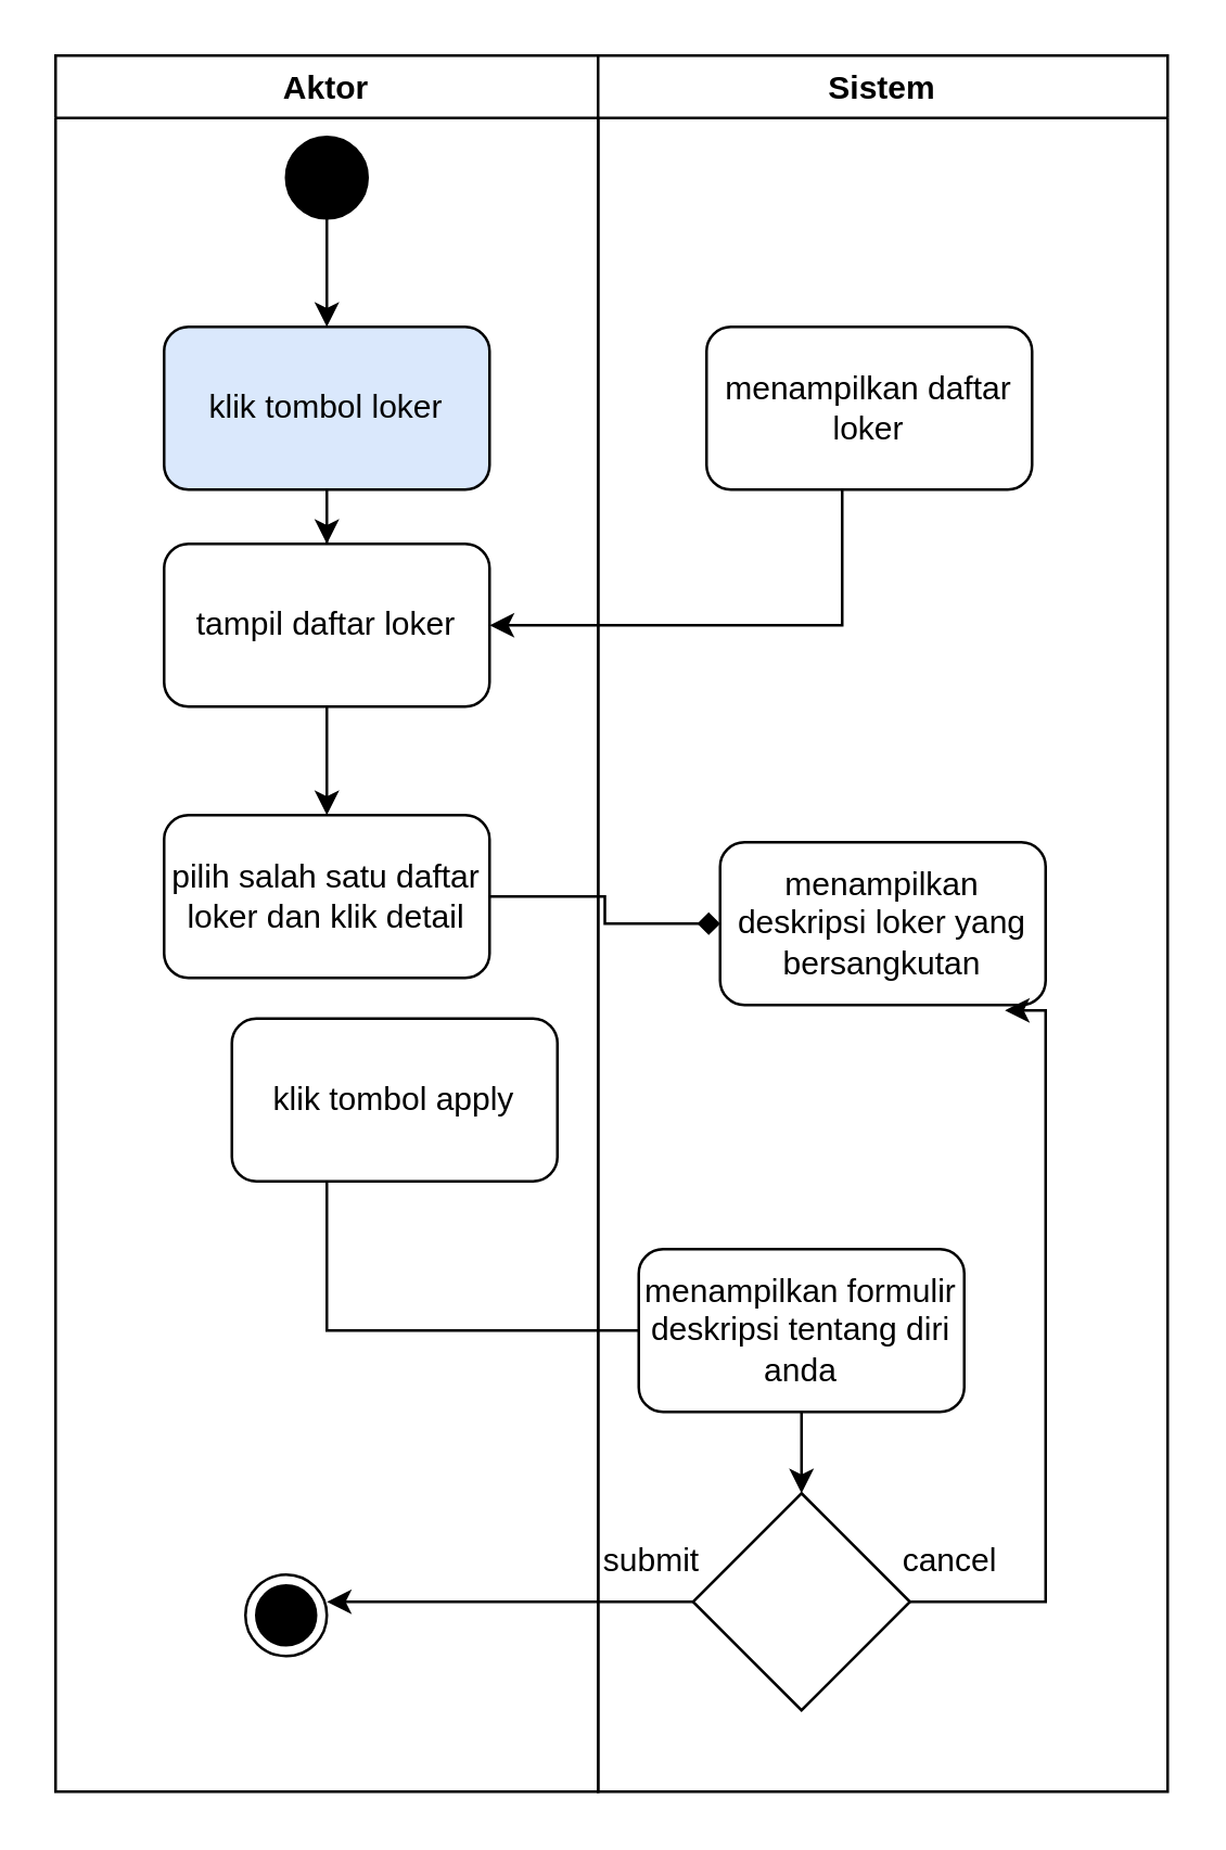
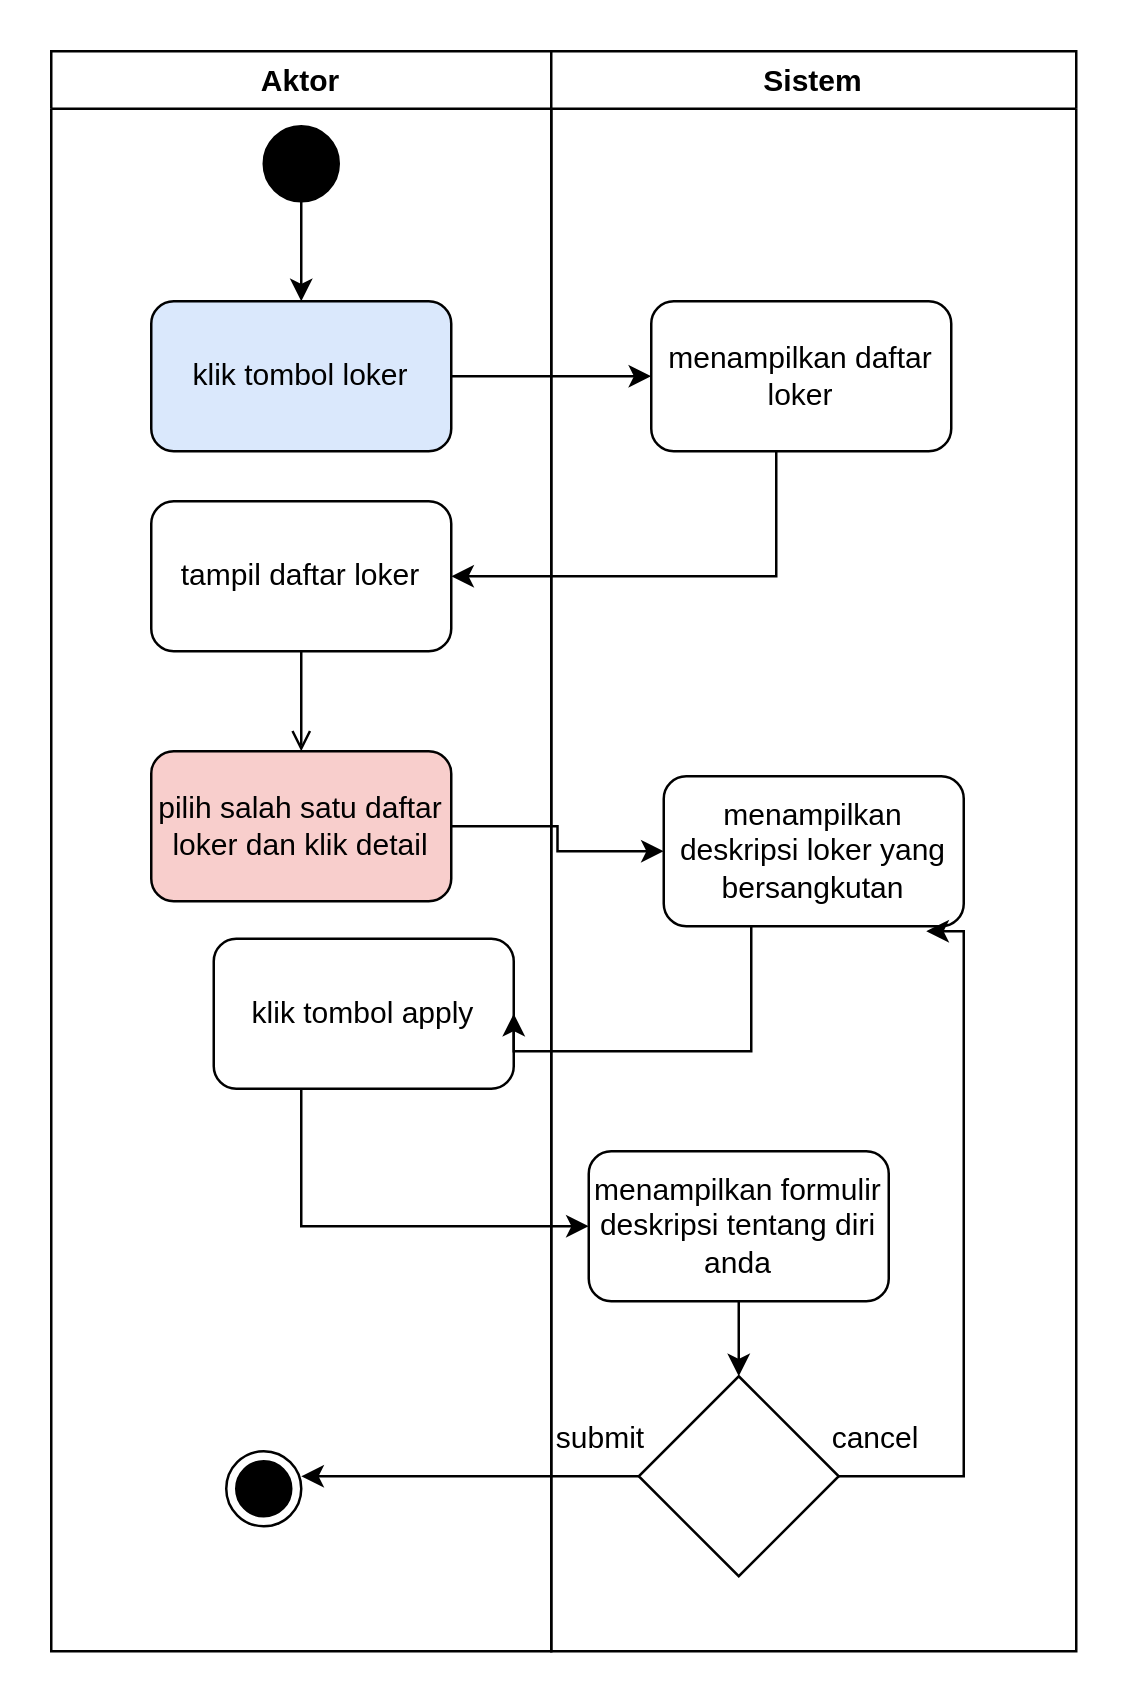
- <mxCell id="20" value="" style="edgeStyle=orthogonalEdgeStyle;rounded=0;orthogonalLoop=1;jettySize=auto;html=1;" parent="1" source="5" target="7" edge="1"><mxGeometry relative="1" as="geometry" /></mxCell>
+ <mxCell id="20" value="" style="edgeStyle=orthogonalEdgeStyle;rounded=0;orthogonalLoop=1;jettySize=auto;html=1;" parent="1" source="5" target="12" edge="1"><mxGeometry relative="1" as="geometry" /></mxCell>
- <mxCell id="6" value="" style="edgeStyle=orthogonalEdgeStyle;rounded=0;orthogonalLoop=1;jettySize=auto;html=1;" parent="2" source="7" target="8" edge="1"><mxGeometry relative="1" as="geometry" /></mxCell>
+ <mxCell id="6" value="" style="edgeStyle=orthogonalEdgeStyle;rounded=0;orthogonalLoop=1;jettySize=auto;html=1;endArrow=open;" parent="2" source="7" target="8" edge="1"><mxGeometry relative="1" as="geometry" /></mxCell>
- <mxCell id="8" value="pilih salah satu daftar loker dan klik detail" style="rounded=1;whiteSpace=wrap;html=1;" parent="2" vertex="1"><mxGeometry x="40" y="280" width="120" height="60" as="geometry" /></mxCell>
+ <mxCell id="8" value="pilih salah satu daftar loker dan klik detail" style="rounded=1;whiteSpace=wrap;html=1;fillColor=#f8cecc;" parent="2" vertex="1"><mxGeometry x="40" y="280" width="120" height="60" as="geometry" /></mxCell>
- <mxCell id="22" value="" style="edgeStyle=orthogonalEdgeStyle;rounded=0;orthogonalLoop=1;jettySize=auto;html=1;endArrow=diamond;" parent="1" source="8" target="13" edge="1"><mxGeometry relative="1" as="geometry" /></mxCell>
+ <mxCell id="22" value="" style="edgeStyle=orthogonalEdgeStyle;rounded=0;orthogonalLoop=1;jettySize=auto;html=1;" parent="1" source="8" target="13" edge="1"><mxGeometry relative="1" as="geometry" /></mxCell>
+ <mxCell id="23" value="" style="edgeStyle=orthogonalEdgeStyle;rounded=0;orthogonalLoop=1;jettySize=auto;html=1;entryX=1;entryY=0.5;entryDx=0;entryDy=0;" parent="1" source="13" target="9" edge="1"><mxGeometry relative="1" as="geometry"><mxPoint x="340" y="440" as="targetPoint" /><Array as="points"><mxPoint x="300" y="420" /></Array></mxGeometry></mxCell>
- <mxCell id="24" value="" style="edgeStyle=orthogonalEdgeStyle;rounded=0;orthogonalLoop=1;jettySize=auto;html=1;entryX=0;entryY=0.5;entryDx=0;entryDy=0;endArrow=none;" parent="1" source="9" target="17" edge="1"><mxGeometry relative="1" as="geometry"><Array as="points"><mxPoint x="120" y="490" /></Array></mxGeometry></mxCell>
+ <mxCell id="24" value="" style="edgeStyle=orthogonalEdgeStyle;rounded=0;orthogonalLoop=1;jettySize=auto;html=1;entryX=0;entryY=0.5;entryDx=0;entryDy=0;" parent="1" source="9" target="17" edge="1"><mxGeometry relative="1" as="geometry"><Array as="points"><mxPoint x="120" y="490" /></Array></mxGeometry></mxCell>
